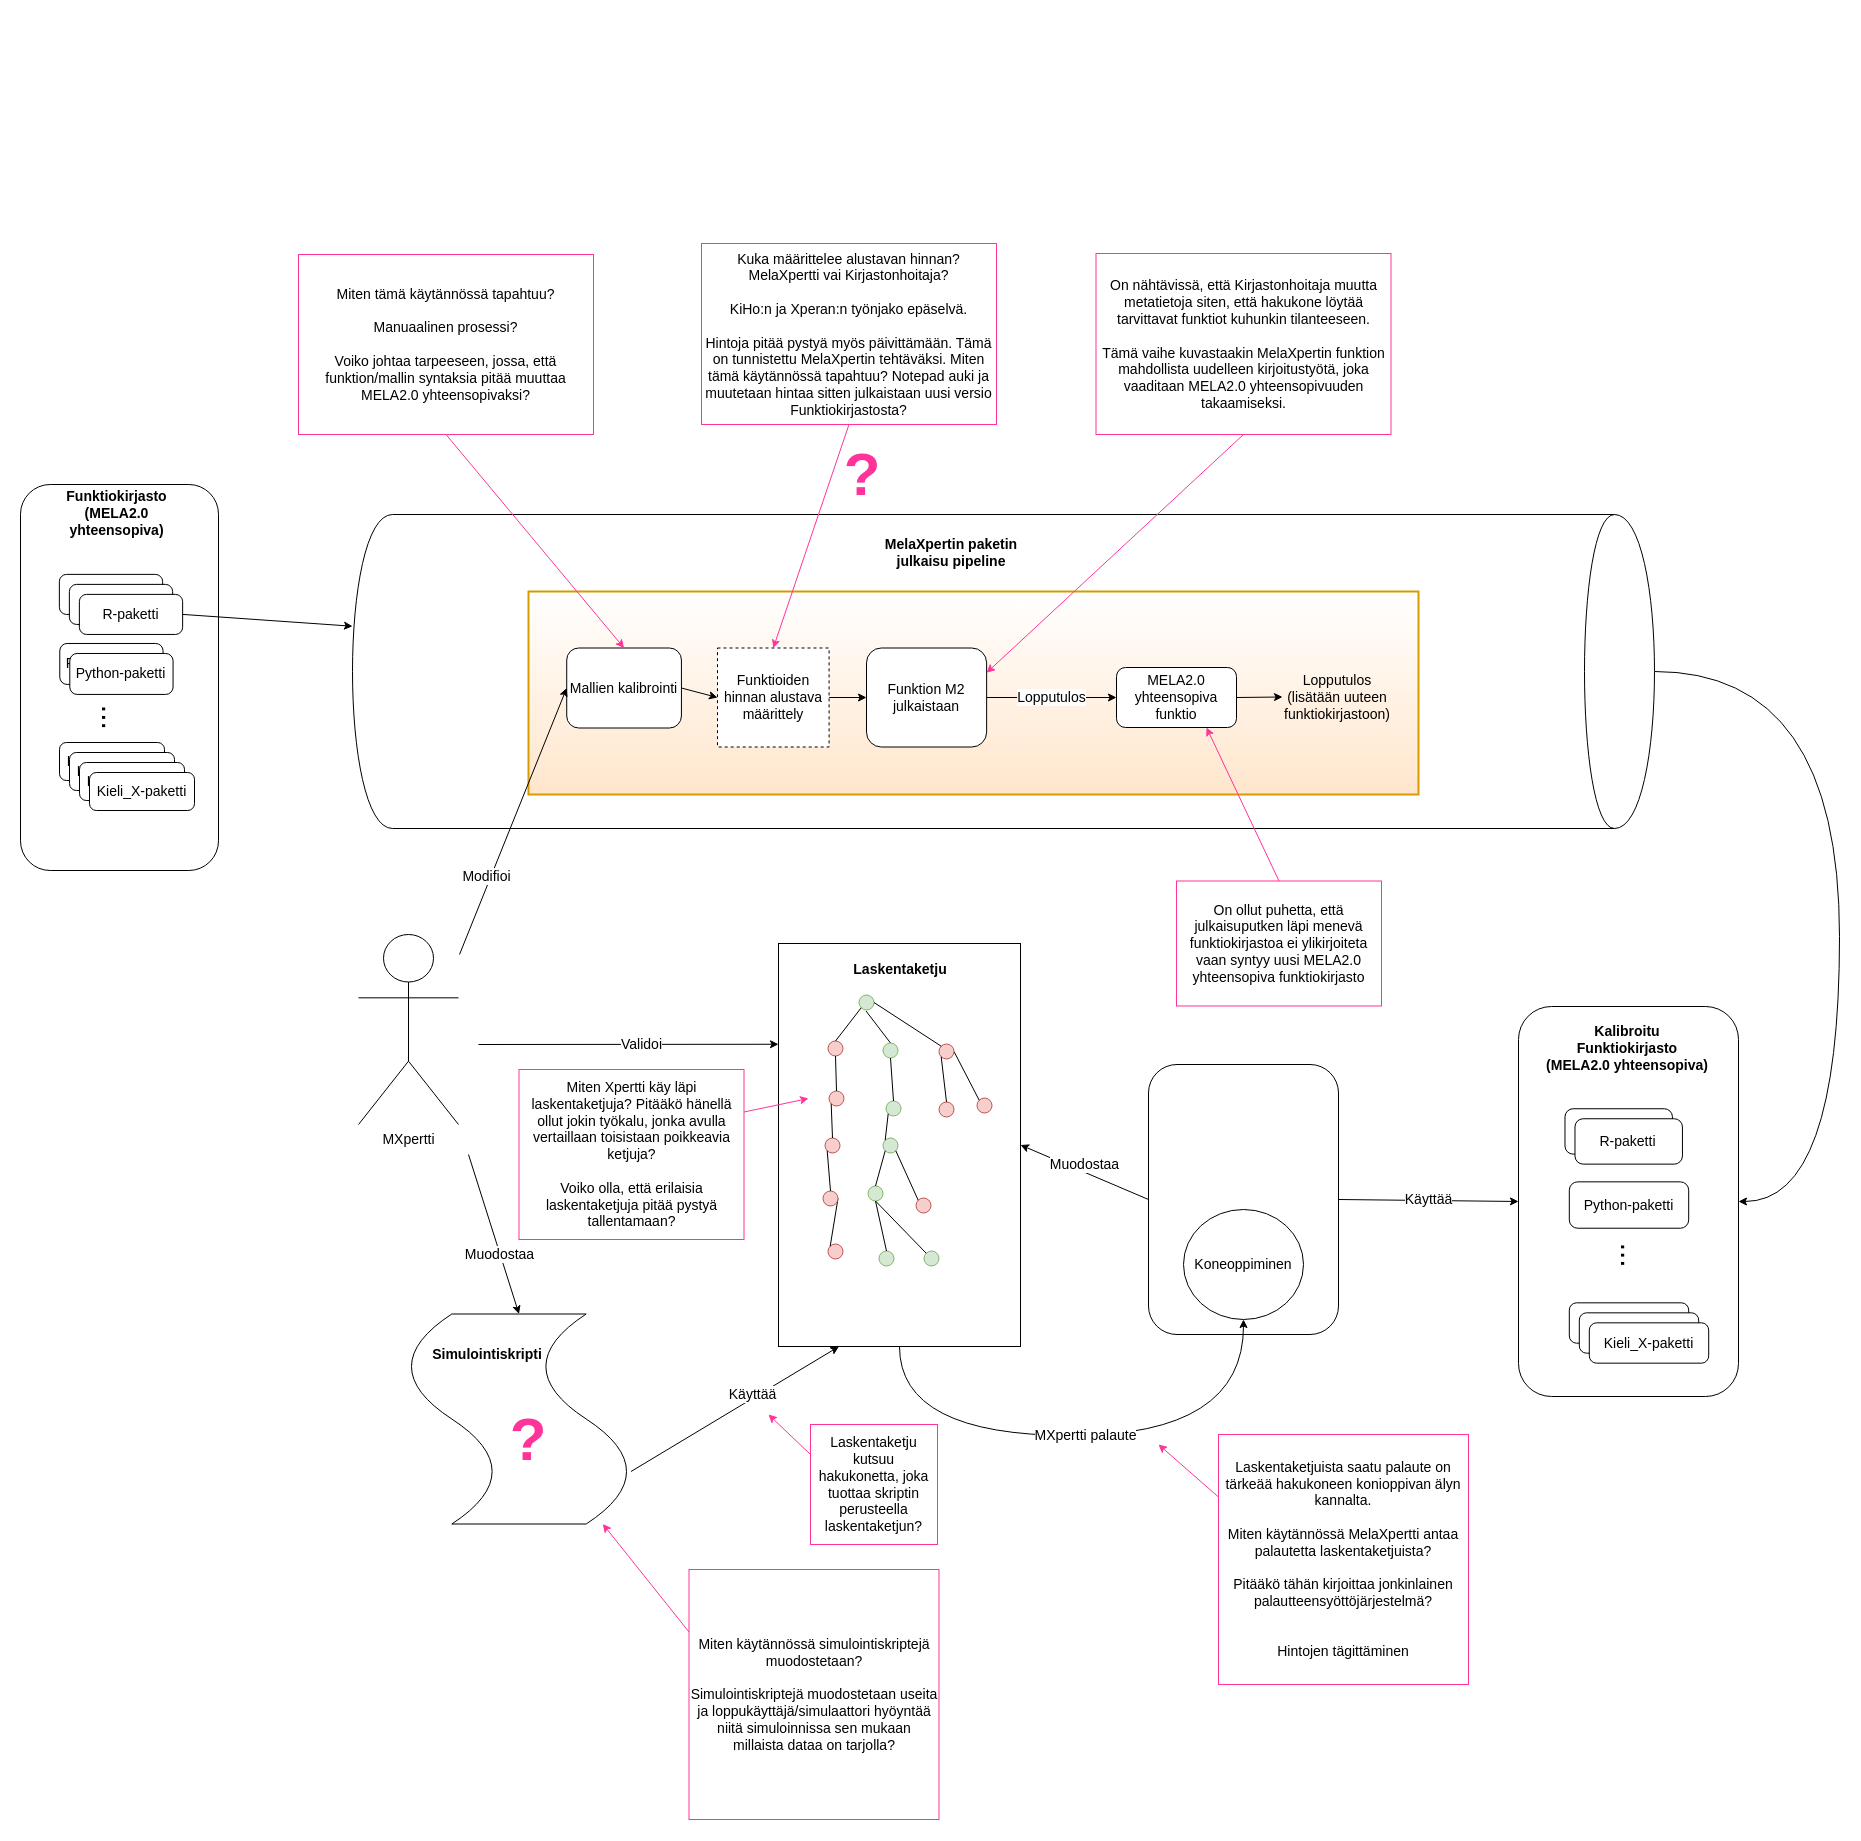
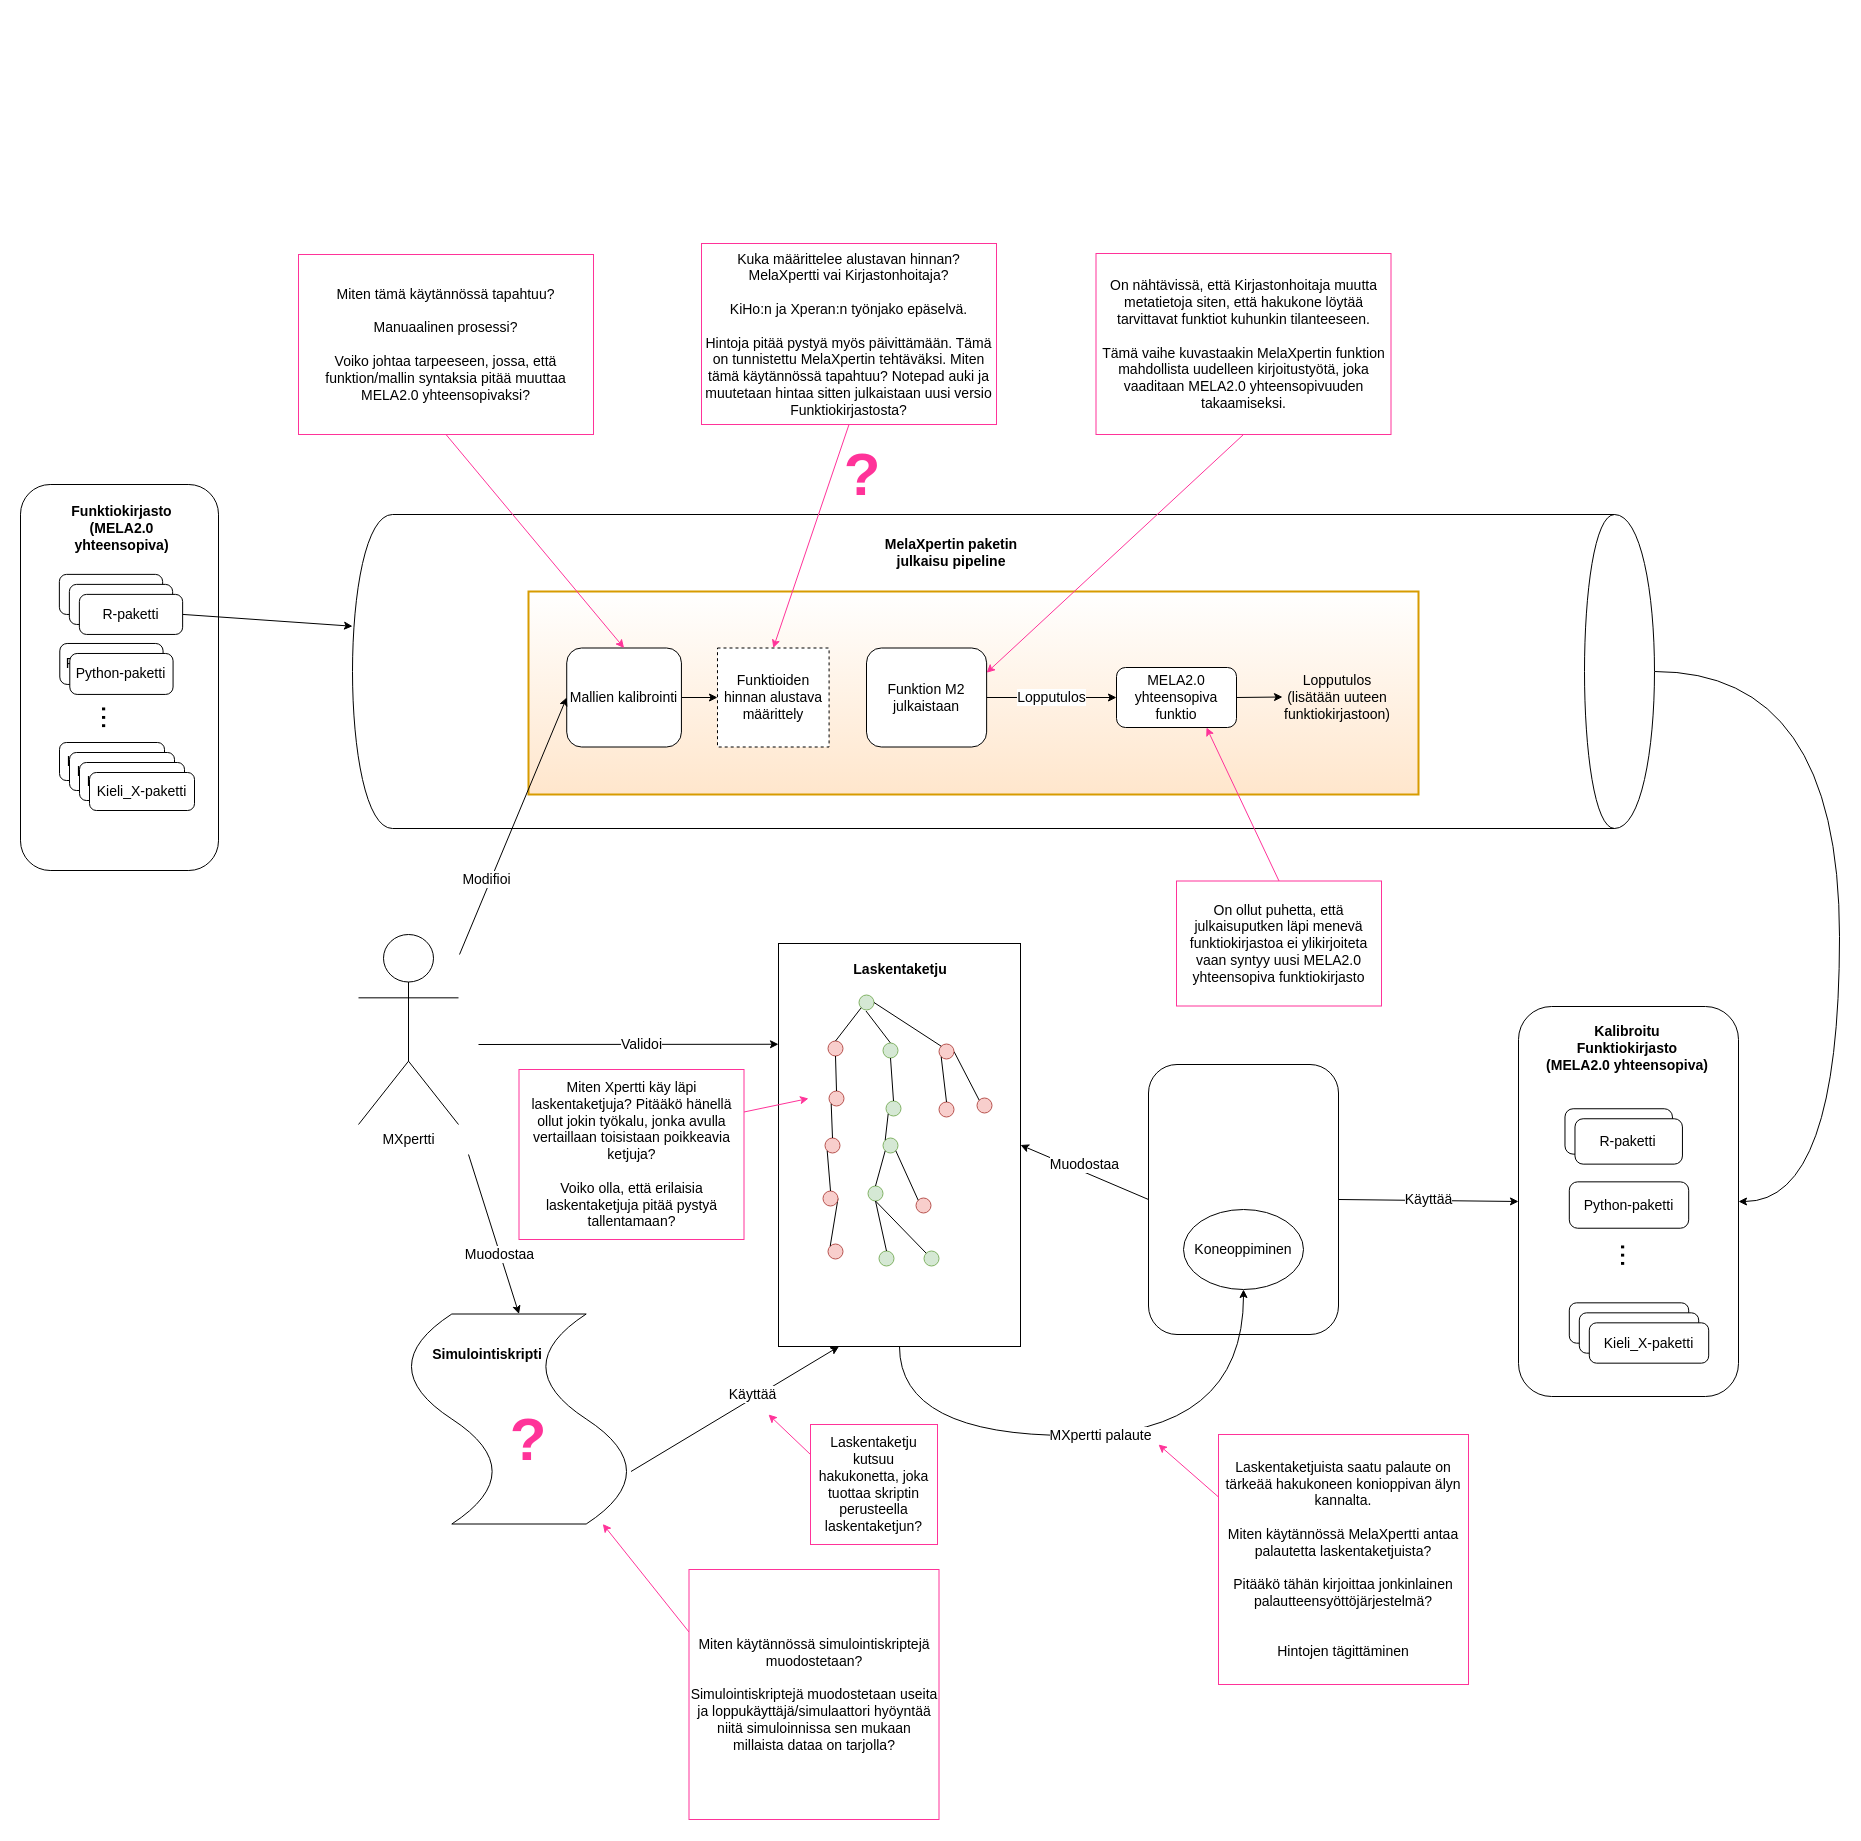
- <mxCell id="99" value="Funktiokirjasto (MELA2.0 yhteensopiva)" style="text;html=1;strokeColor=none;fillColor=none;align=center;verticalAlign=middle;whiteSpace=wrap;rounded=0;fontSize=14;fontStyle=1" vertex="1" parent="1"><mxGeometry x="56" y="489" width="121" height="48" as="geometry" /></mxCell>
+ <mxCell id="99" value="Funktiokirjasto (MELA2.0 yhteensopiva)" style="text;html=1;strokeColor=none;fillColor=none;align=center;verticalAlign=middle;whiteSpace=wrap;rounded=0;fontSize=14;fontStyle=1" vertex="1" parent="1"><mxGeometry x="61" y="504" width="121" height="48" as="geometry" /></mxCell>
- <mxCell id="7" value="&lt;font style=&quot;font-size: 14px&quot;&gt;Mallien kalibrointi&lt;/font&gt;" style="rounded=1;whiteSpace=wrap;html=1;" parent="1" vertex="1"><mxGeometry x="566.225" y="647.5" width="114.7" height="80" as="geometry" /></mxCell>
+ <mxCell id="7" value="&lt;font style=&quot;font-size: 14px&quot;&gt;Mallien kalibrointi&lt;/font&gt;" style="rounded=1;whiteSpace=wrap;html=1;" parent="1" vertex="1"><mxGeometry x="566.225" y="647.5" width="114.7" height="99" as="geometry" /></mxCell>
- <mxCell id="8" style="edgeStyle=none;rounded=0;orthogonalLoop=1;jettySize=auto;html=1;exitX=1;exitY=0.5;exitDx=0;exitDy=0;entryX=0;entryY=0.5;entryDx=0;entryDy=0;" parent="1" source="9" target="11" edge="1"><mxGeometry relative="1" as="geometry" /></mxCell>
- <mxCell id="69" value="Koneoppiminen" style="ellipse;whiteSpace=wrap;html=1;strokeWidth=1;fillColor=#ffffff;gradientColor=none;fontSize=14;" parent="1" vertex="1"><mxGeometry x="1183" y="1209" width="120" height="110" as="geometry" /></mxCell>
+ <mxCell id="69" value="Koneoppiminen" style="ellipse;whiteSpace=wrap;html=1;strokeWidth=1;fillColor=#ffffff;gradientColor=none;fontSize=14;" parent="1" vertex="1"><mxGeometry x="1183" y="1209" width="120" height="80" as="geometry" /></mxCell>
